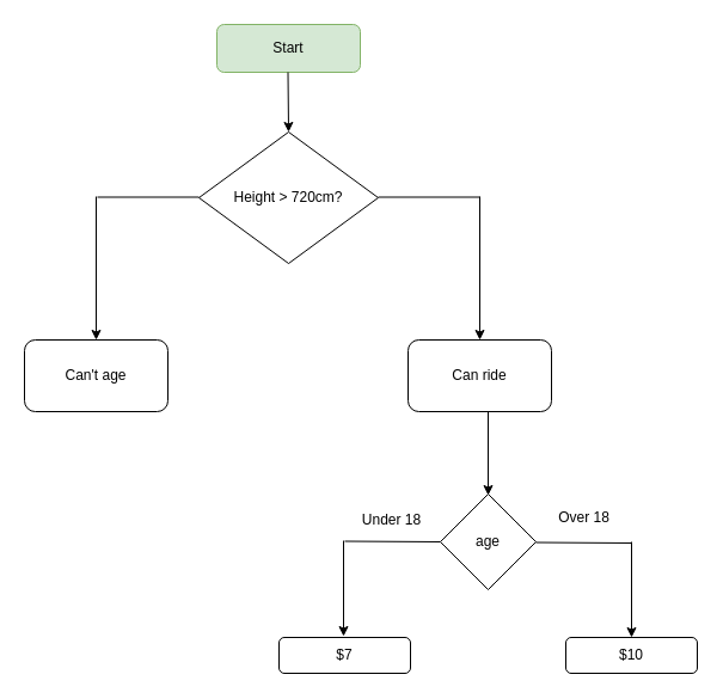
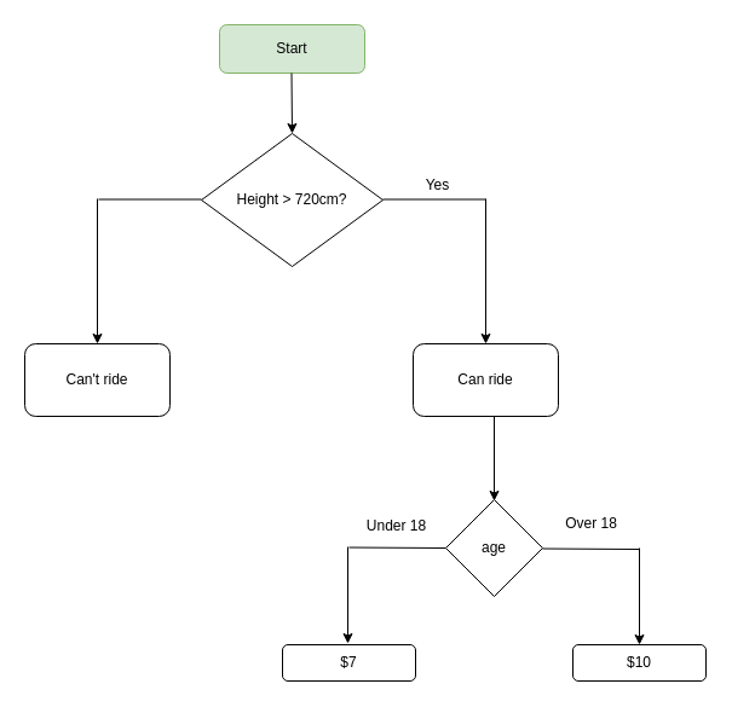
+ <mxCell id="7" value="Yes" style="text;html=1;align=center;verticalAlign=middle;resizable=0;points=[];autosize=1;strokeColor=none;fillColor=none;" vertex="1" parent="1"><mxGeometry x="341" y="138" width="40" height="30" as="geometry" /></mxCell>
- <mxCell id="11" value="Can't age" style="rounded=1;whiteSpace=wrap;html=1;" vertex="1" parent="1"><mxGeometry x="20" y="284" width="120" height="60" as="geometry" /></mxCell>
+ <mxCell id="11" value="Can't ride" style="rounded=1;whiteSpace=wrap;html=1;" vertex="1" parent="1"><mxGeometry x="20" y="284" width="120" height="60" as="geometry" /></mxCell>
